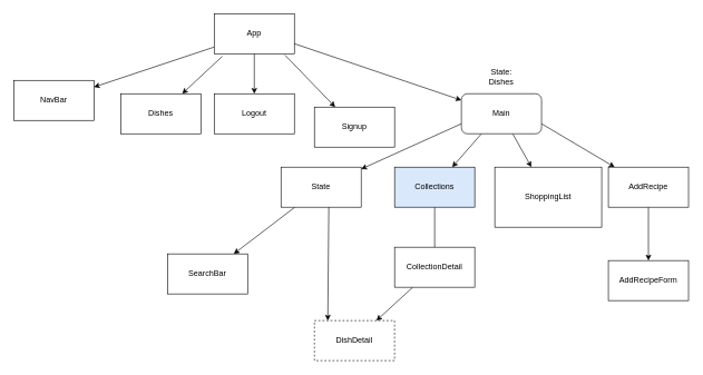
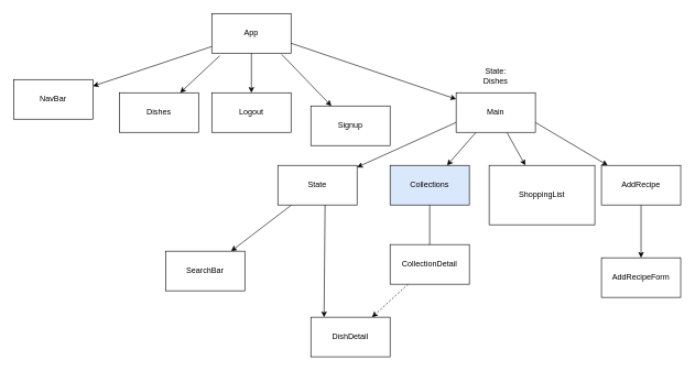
- <mxCell id="22" value="Main" style="whiteSpace=wrap;html=1;rounded=1;" parent="1" vertex="1"><mxGeometry x="690" y="140" width="120" height="60" as="geometry" /></mxCell>
+ <mxCell id="22" value="Main" style="whiteSpace=wrap;html=1;" parent="1" vertex="1"><mxGeometry x="690" y="140" width="120" height="60" as="geometry" /></mxCell>
- <mxCell id="14" value="" style="edgeStyle=none;html=1;" parent="1" source="15" target="28" edge="1"><mxGeometry relative="1" as="geometry" /></mxCell>
+ <mxCell id="14" value="" style="edgeStyle=none;html=1;dashed=1;" parent="1" source="15" target="28" edge="1"><mxGeometry relative="1" as="geometry" /></mxCell>
- <mxCell id="28" value="DishDetail" style="whiteSpace=wrap;html=1;dashed=1;" parent="1" vertex="1"><mxGeometry x="470" y="480" width="120" height="60" as="geometry" /></mxCell>
+ <mxCell id="28" value="DishDetail" style="whiteSpace=wrap;html=1;" parent="1" vertex="1"><mxGeometry x="470" y="480" width="120" height="60" as="geometry" /></mxCell>
